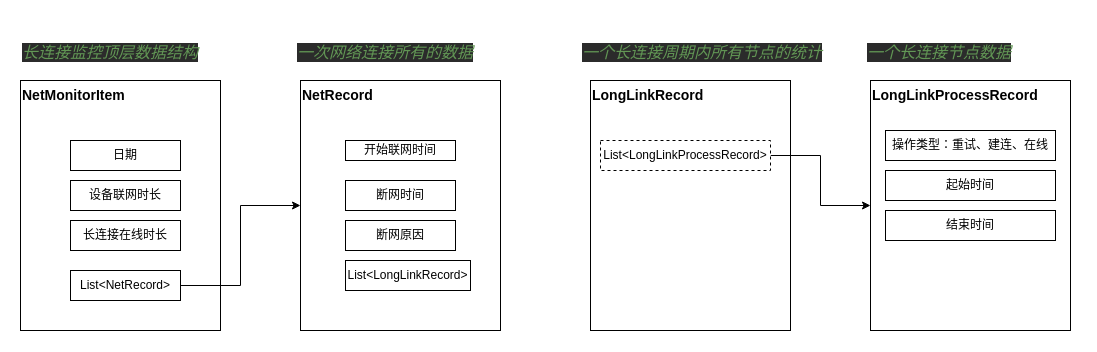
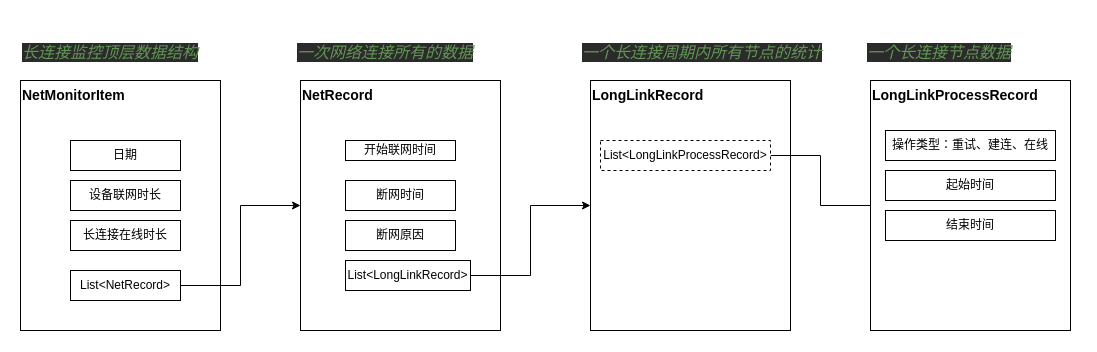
- <mxCell id="18" style="edgeStyle=orthogonalEdgeStyle;rounded=0;orthogonalLoop=1;jettySize=auto;html=1;" edge="1" parent="1" source="19" target="20"><mxGeometry relative="1" as="geometry" /></mxCell>
+ <mxCell id="18" style="edgeStyle=orthogonalEdgeStyle;rounded=0;orthogonalLoop=1;jettySize=auto;html=1;endArrow=none;" edge="1" parent="1" source="19" target="20"><mxGeometry relative="1" as="geometry" /></mxCell>
+ <mxCell id="14" style="edgeStyle=orthogonalEdgeStyle;rounded=0;orthogonalLoop=1;jettySize=auto;html=1;entryX=0;entryY=0.5;entryDx=0;entryDy=0;" edge="1" parent="1" source="15" target="16"><mxGeometry relative="1" as="geometry" /></mxCell>
